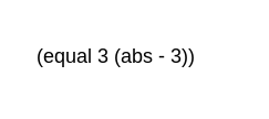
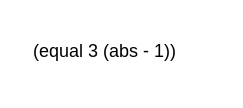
- <mxCell id="2" value="(equal 3 (abs - 3))" style="text;whiteSpace=wrap;html=1;" vertex="1" parent="1"><mxGeometry x="20" y="20" width="120" height="30" as="geometry" /></mxCell>
+ <mxCell id="2" value="(equal 3 (abs - 1))" style="text;whiteSpace=wrap;html=1;" vertex="1" parent="1"><mxGeometry x="20" y="20" width="120" height="30" as="geometry" /></mxCell>
